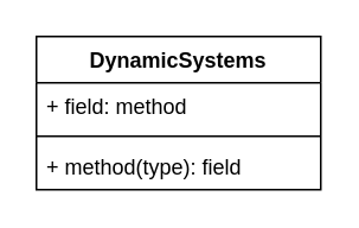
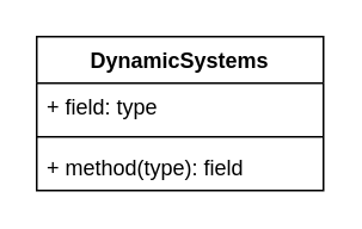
- <mxCell id="3" value="+ field: method" style="text;strokeColor=none;fillColor=none;align=left;verticalAlign=top;spacingLeft=4;spacingRight=4;overflow=hidden;rotatable=0;points=[[0,0.5],[1,0.5]];portConstraint=eastwest;whiteSpace=wrap;html=1;" vertex="1" parent="2"><mxGeometry y="26" width="160" height="26" as="geometry" /></mxCell>
+ <mxCell id="3" value="+ field: type" style="text;strokeColor=none;fillColor=none;align=left;verticalAlign=top;spacingLeft=4;spacingRight=4;overflow=hidden;rotatable=0;points=[[0,0.5],[1,0.5]];portConstraint=eastwest;whiteSpace=wrap;html=1;" vertex="1" parent="2"><mxGeometry y="26" width="160" height="26" as="geometry" /></mxCell>
